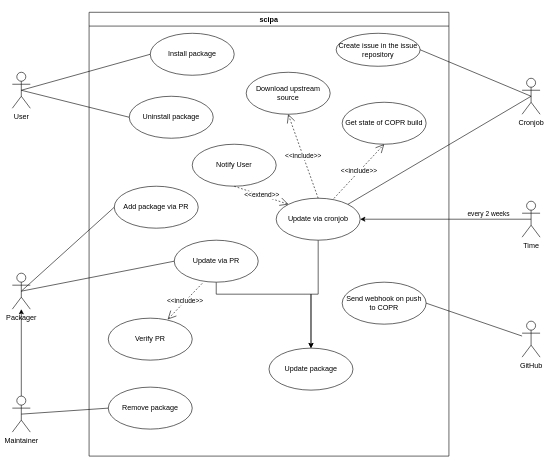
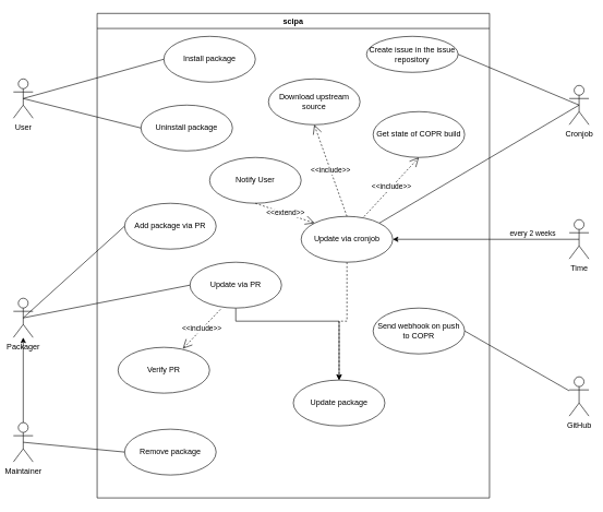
- <mxCell id="12" style="edgeStyle=orthogonalEdgeStyle;rounded=0;orthogonalLoop=1;jettySize=auto;html=1;" edge="1" parent="2" source="13" target="6"><mxGeometry relative="1" as="geometry" /></mxCell>
+ <mxCell id="12" style="edgeStyle=orthogonalEdgeStyle;rounded=0;orthogonalLoop=1;jettySize=auto;html=1;dashed=1;" edge="1" parent="2" source="13" target="6"><mxGeometry relative="1" as="geometry" /></mxCell>
- <mxCell id="33" value="&lt;div&gt;GitHub&lt;/div&gt;" style="shape=umlActor;verticalLabelPosition=bottom;verticalAlign=top;html=1;" vertex="1" parent="1"><mxGeometry x="870" y="535" width="30" height="60" as="geometry" /></mxCell>
+ <mxCell id="33" value="&lt;div&gt;GitHub&lt;/div&gt;" style="shape=umlActor;verticalLabelPosition=bottom;verticalAlign=top;html=1;" vertex="1" parent="1"><mxGeometry x="870" y="575" width="30" height="60" as="geometry" /></mxCell>
- <mxCell id="7" value="Remove package" style="ellipse;whiteSpace=wrap;html=1;" vertex="1" parent="2"><mxGeometry x="32" y="625" width="140" height="70" as="geometry" /></mxCell>
+ <mxCell id="7" value="Remove package" style="ellipse;whiteSpace=wrap;html=1;" vertex="1" parent="2"><mxGeometry x="42" y="635" width="140" height="70" as="geometry" /></mxCell>
- <mxCell id="38" value="Maintainer" style="shape=umlActor;verticalLabelPosition=bottom;verticalAlign=top;html=1;" vertex="1" parent="1"><mxGeometry x="20" y="660" width="30" height="60" as="geometry" /></mxCell>
+ <mxCell id="38" value="Maintainer" style="shape=umlActor;verticalLabelPosition=bottom;verticalAlign=top;html=1;" vertex="1" parent="1"><mxGeometry x="20" y="645" width="30" height="60" as="geometry" /></mxCell>
